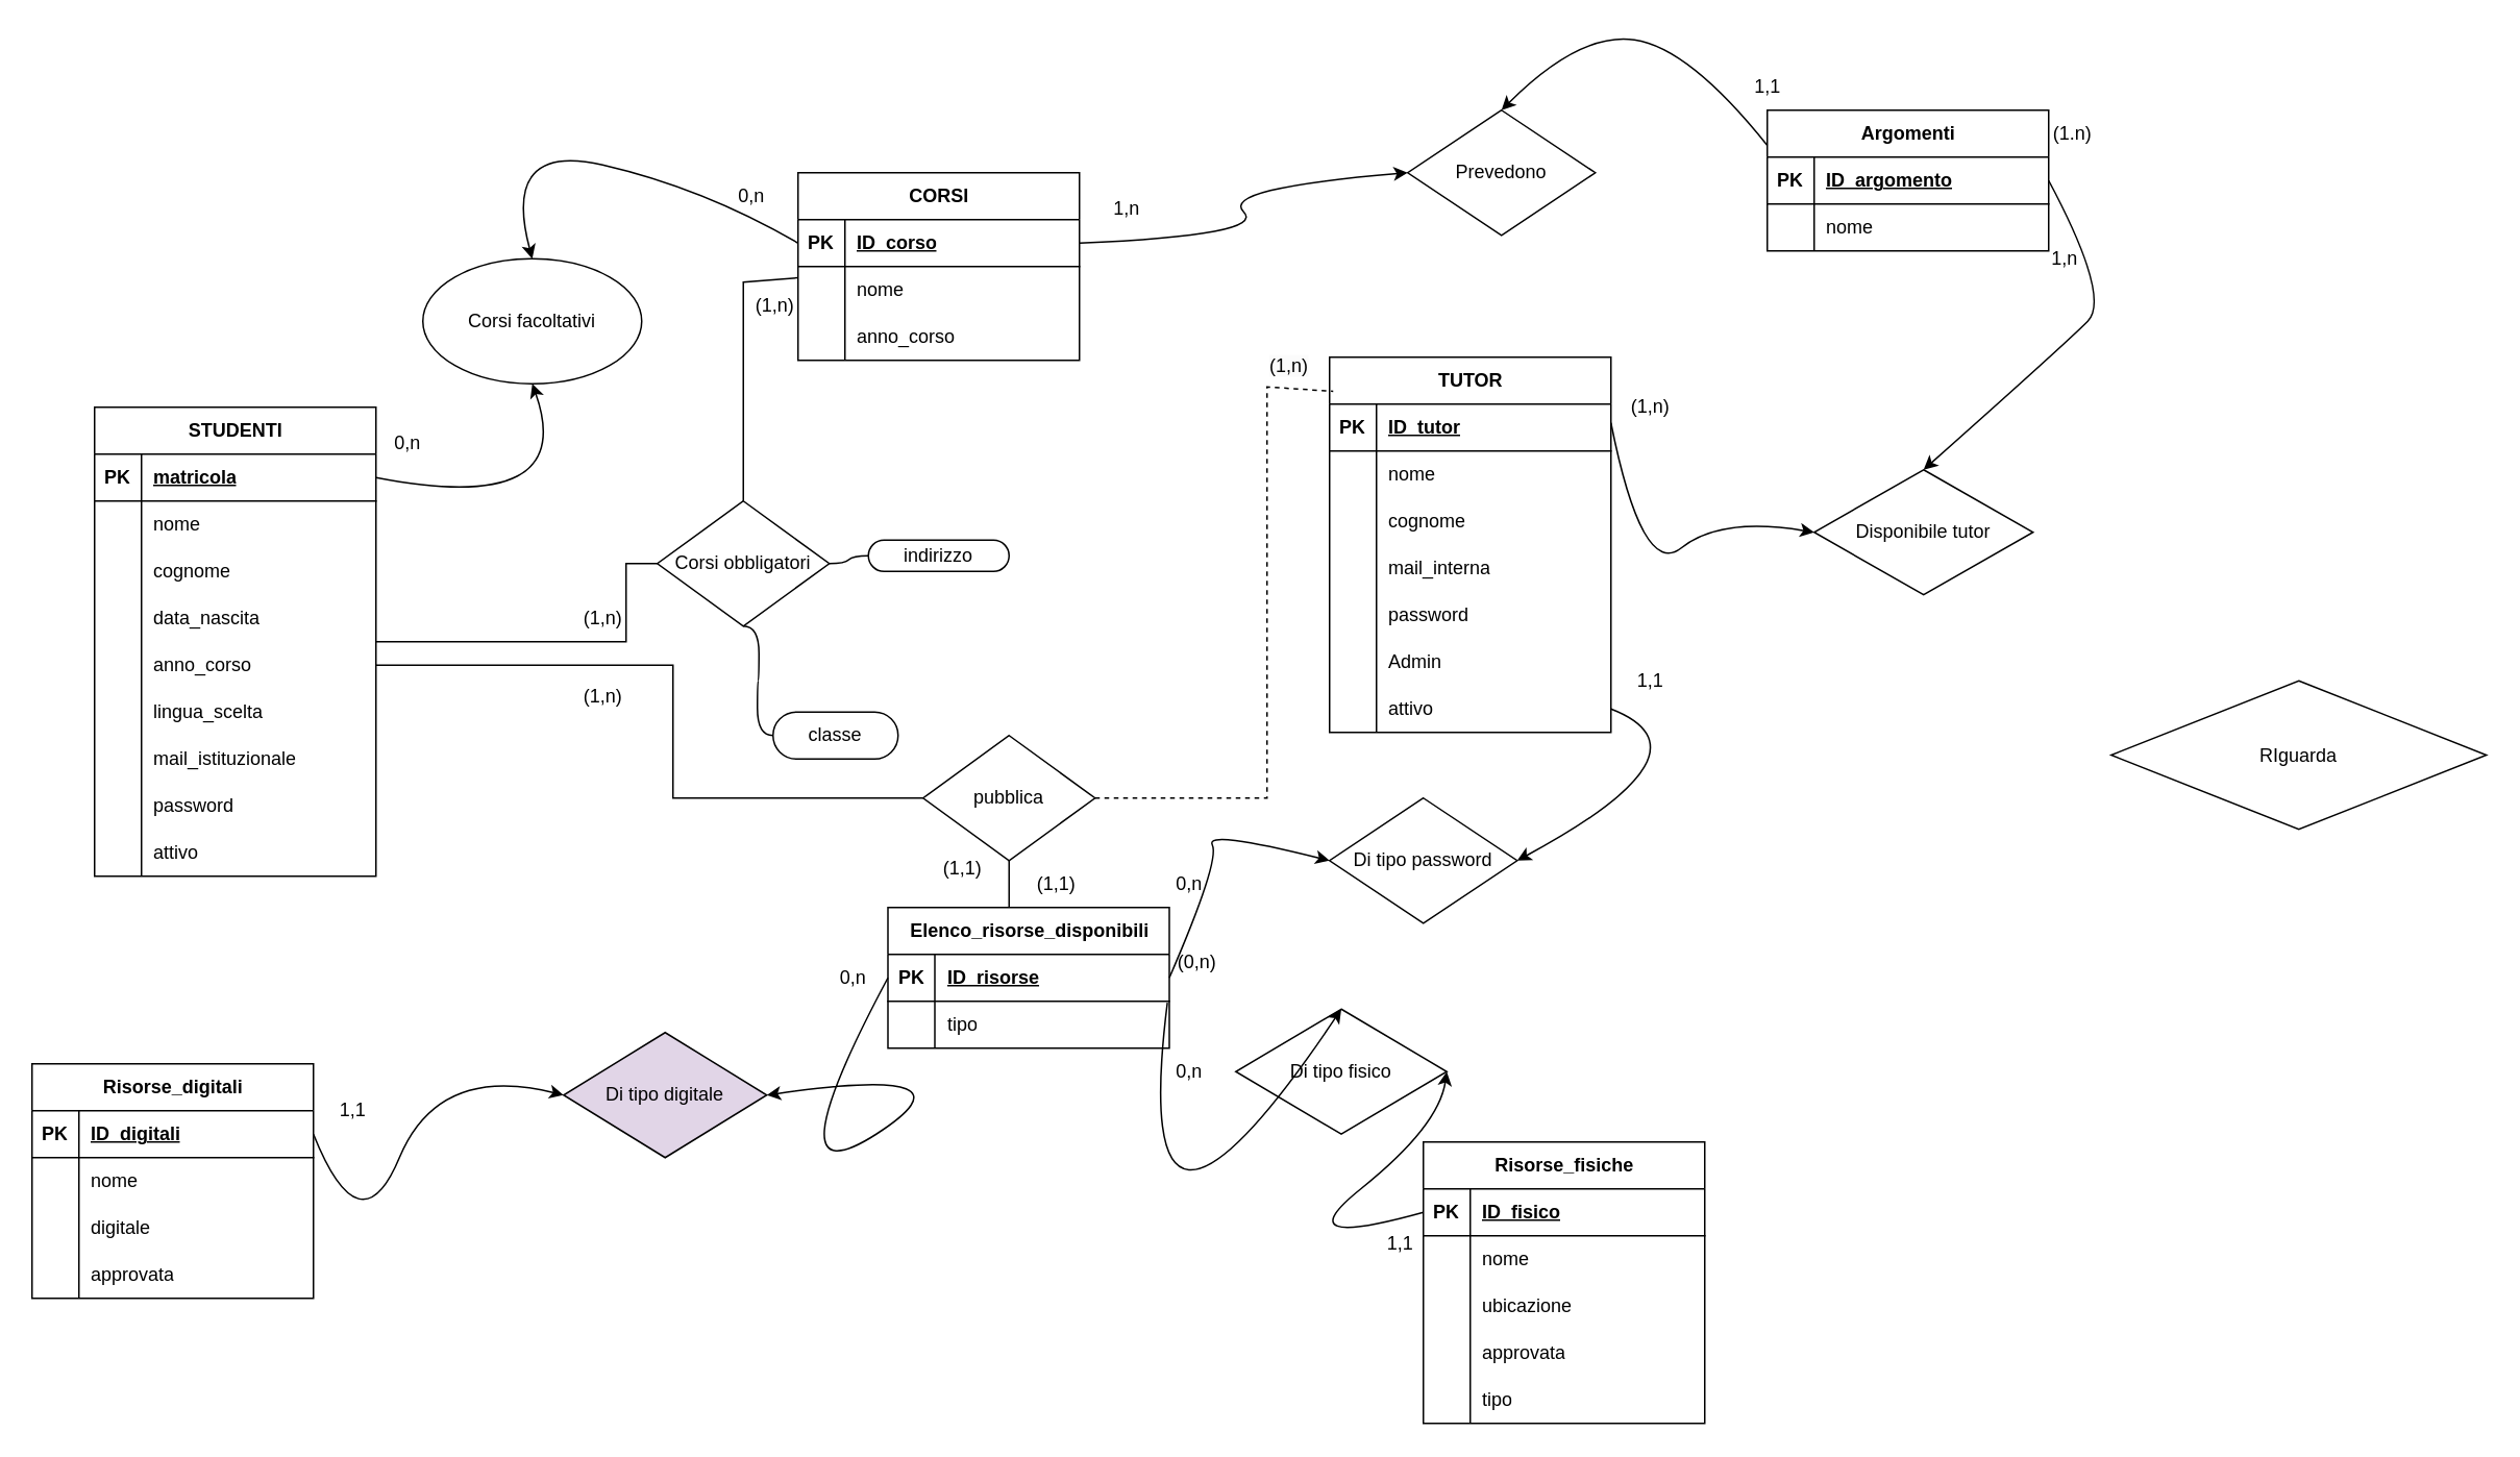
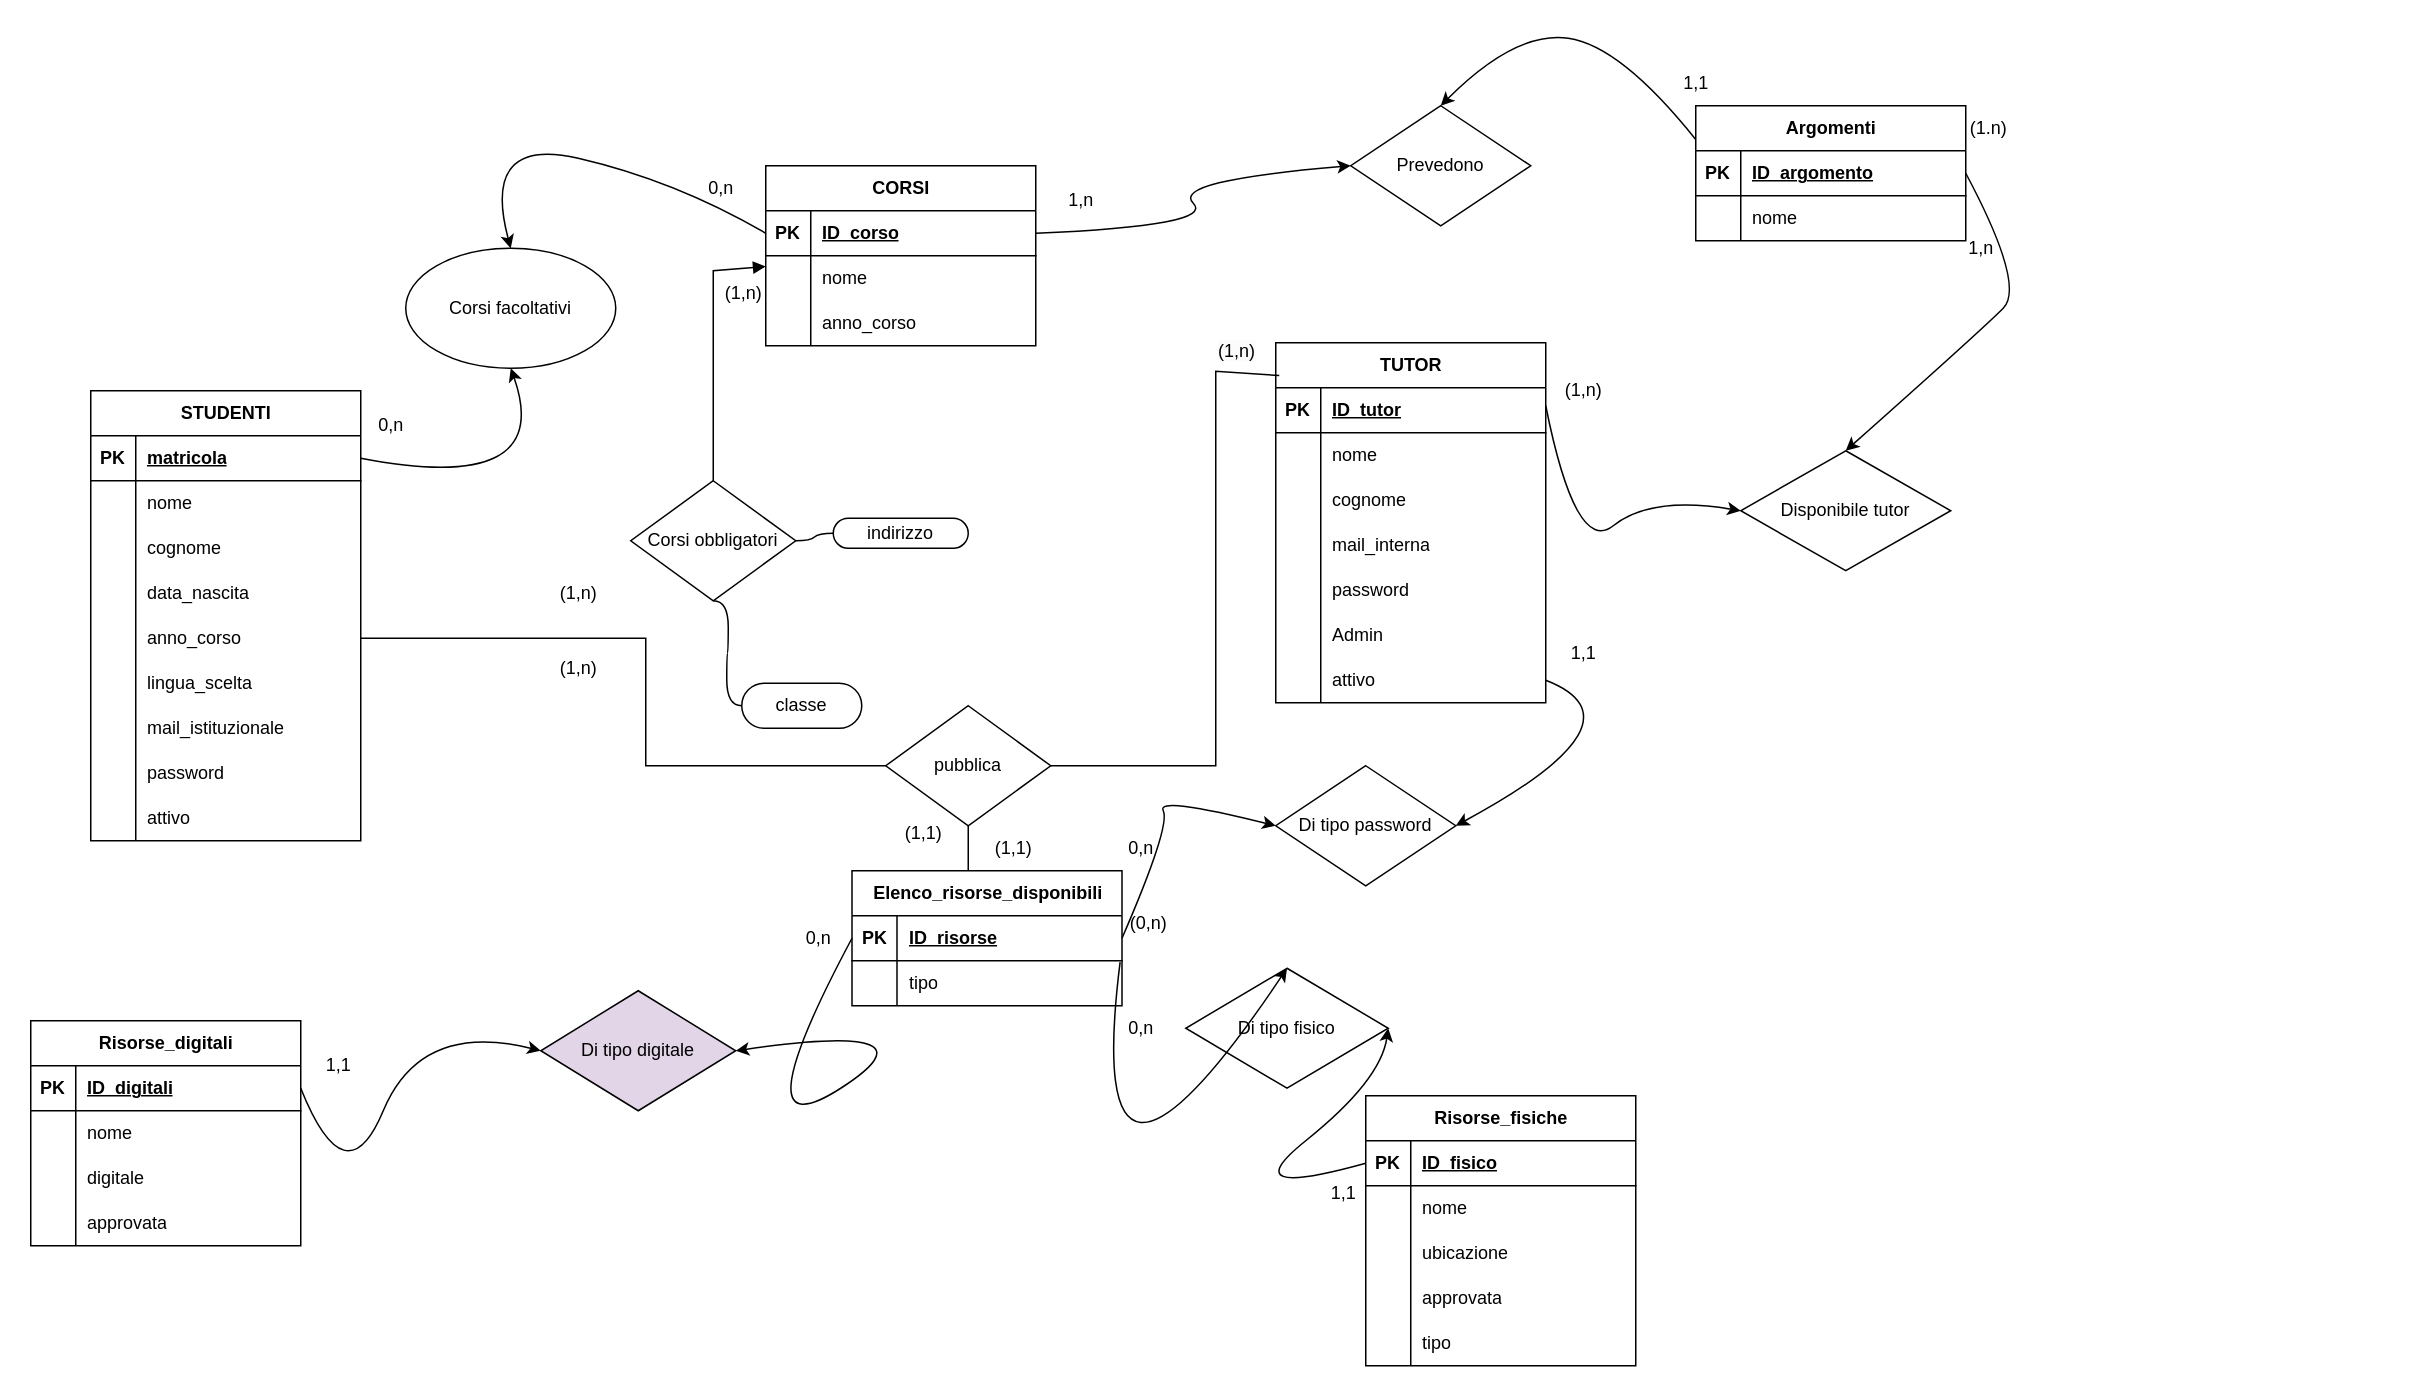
- <mxCell id="75" value="" style="endArrow=none;html=1;rounded=0;exitX=0.5;exitY=0;exitDx=0;exitDy=0;" parent="1" source="73" target="30" edge="1"><mxGeometry width="50" height="50" relative="1" as="geometry"><mxPoint x="550" y="440" as="sourcePoint" /><mxPoint x="600" y="390" as="targetPoint" /><Array as="points"><mxPoint x="475" y="180" /></Array></mxGeometry></mxCell>
+ <mxCell id="75" value="" style="endArrow=block;html=1;rounded=0;exitX=0.5;exitY=0;exitDx=0;exitDy=0;" parent="1" source="73" target="30" edge="1"><mxGeometry width="50" height="50" relative="1" as="geometry"><mxPoint x="550" y="440" as="sourcePoint" /><mxPoint x="600" y="390" as="targetPoint" /><Array as="points"><mxPoint x="475" y="180" /></Array></mxGeometry></mxCell>
- <mxCell id="74" value="" style="endArrow=none;html=1;rounded=0;entryX=0;entryY=0.5;entryDx=0;entryDy=0;" parent="1" source="2" target="73" edge="1"><mxGeometry width="50" height="50" relative="1" as="geometry"><mxPoint x="550" y="500" as="sourcePoint" /><mxPoint x="600" y="450" as="targetPoint" /><Array as="points"><mxPoint x="400" y="410" /><mxPoint x="400" y="360" /></Array></mxGeometry></mxCell>
- <mxCell id="79" value="" style="endArrow=none;html=1;rounded=0;exitX=1;exitY=0.5;exitDx=0;exitDy=0;entryX=0.013;entryY=0.091;entryDx=0;entryDy=0;entryPerimeter=0;dashed=1;" parent="1" source="76" target="40" edge="1"><mxGeometry width="50" height="50" relative="1" as="geometry"><mxPoint x="550" y="500" as="sourcePoint" /><mxPoint x="830" y="510" as="targetPoint" /><Array as="points"><mxPoint x="810" y="510" /><mxPoint x="810" y="247" /></Array></mxGeometry></mxCell>
+ <mxCell id="79" value="" style="endArrow=none;html=1;rounded=0;exitX=1;exitY=0.5;exitDx=0;exitDy=0;entryX=0.013;entryY=0.091;entryDx=0;entryDy=0;entryPerimeter=0;" parent="1" source="76" target="40" edge="1"><mxGeometry width="50" height="50" relative="1" as="geometry"><mxPoint x="550" y="500" as="sourcePoint" /><mxPoint x="830" y="510" as="targetPoint" /><Array as="points"><mxPoint x="810" y="510" /><mxPoint x="810" y="247" /></Array></mxGeometry></mxCell>
- <mxCell id="152" value="RIguarda" style="shape=rhombus;perimeter=rhombusPerimeter;whiteSpace=wrap;html=1;align=center;" parent="1" vertex="1"><mxGeometry x="1350" y="435" width="240" height="95" as="geometry" /></mxCell>
